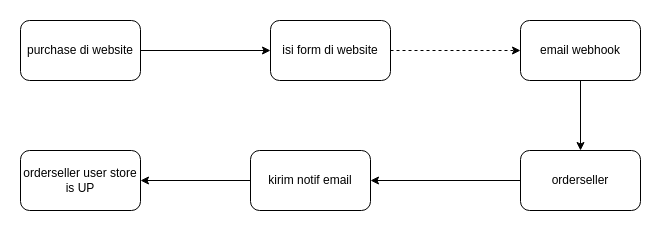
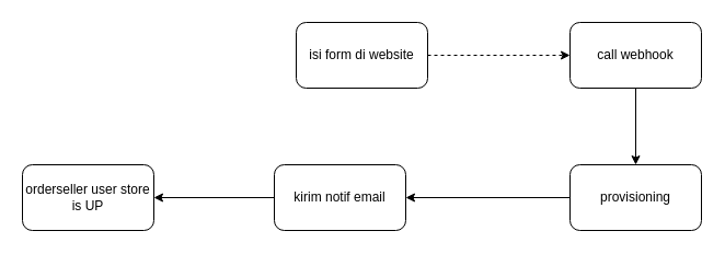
- <mxCell id="3" value="purchase di website" style="rounded=1;whiteSpace=wrap;html=1;" vertex="1" parent="1"><mxGeometry x="20" y="20" width="120" height="60" as="geometry" /></mxCell>
- <mxCell id="2" style="edgeStyle=orthogonalEdgeStyle;rounded=0;orthogonalLoop=1;jettySize=auto;html=1;exitX=1;exitY=0.5;exitDx=0;exitDy=0;entryX=0;entryY=0.5;entryDx=0;entryDy=0;" edge="1" parent="1" source="3" target="5"><mxGeometry relative="1" as="geometry" /></mxCell>
- <mxCell id="7" value="email webhook" style="rounded=1;whiteSpace=wrap;html=1;" vertex="1" parent="1"><mxGeometry x="520" y="20" width="120" height="60" as="geometry" /></mxCell>
+ <mxCell id="7" value="call webhook" style="rounded=1;whiteSpace=wrap;html=1;" vertex="1" parent="1"><mxGeometry x="520" y="20" width="120" height="60" as="geometry" /></mxCell>
- <mxCell id="9" value="orderseller" style="rounded=1;whiteSpace=wrap;html=1;" vertex="1" parent="1"><mxGeometry x="520" y="150" width="120" height="60" as="geometry" /></mxCell>
+ <mxCell id="9" value="provisioning" style="rounded=1;whiteSpace=wrap;html=1;" vertex="1" parent="1"><mxGeometry x="520" y="150" width="120" height="60" as="geometry" /></mxCell>
